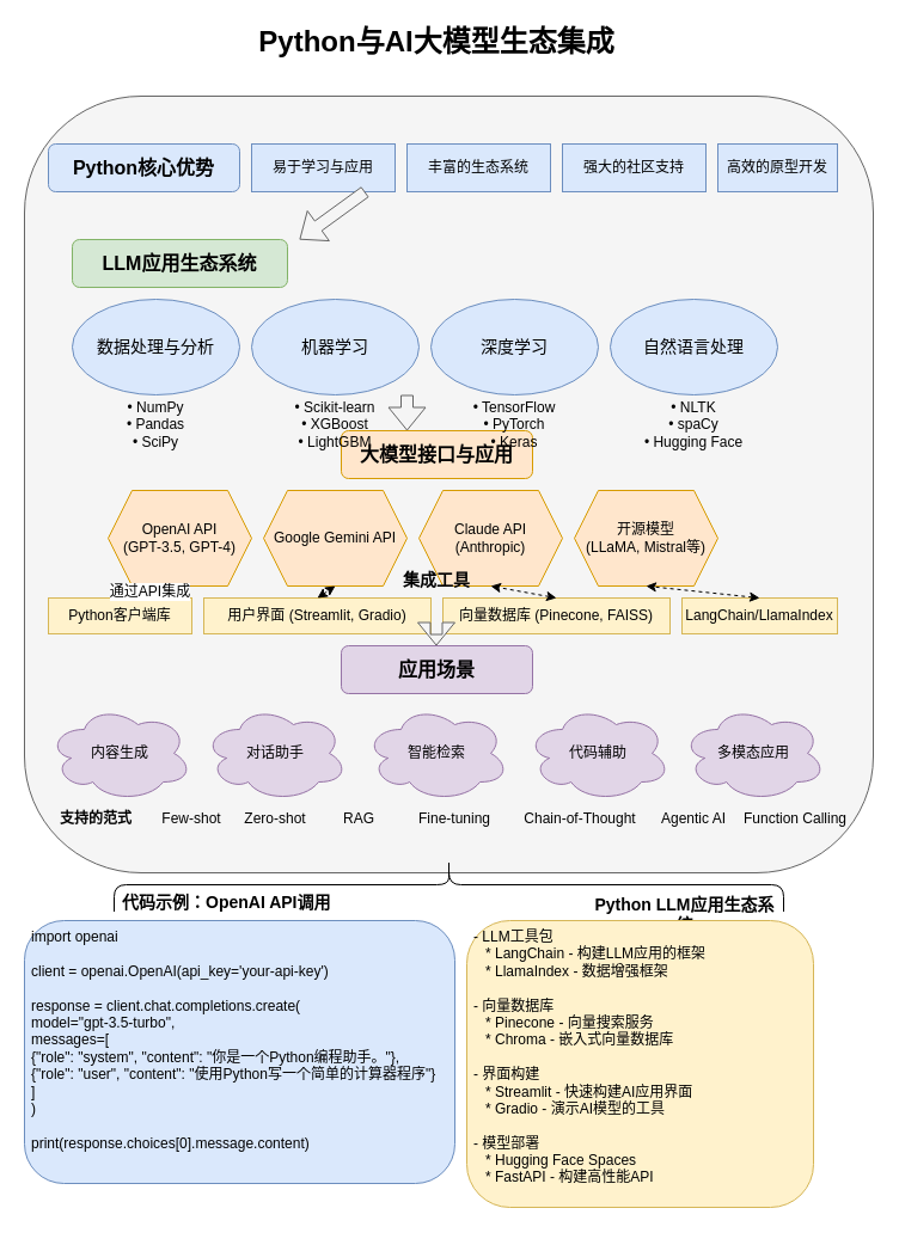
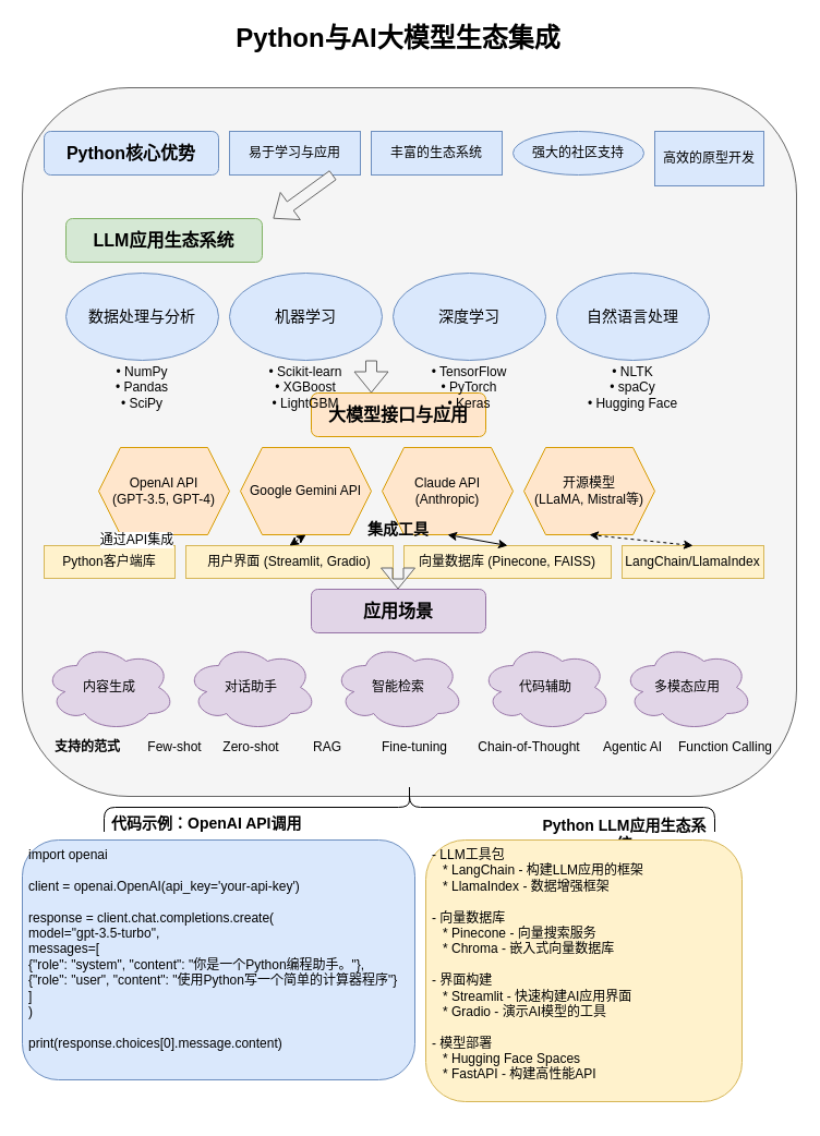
- <mxCell id="14" value="强大的社区支持" style="rounded=0;whiteSpace=wrap;html=1;fontSize=12;fillColor=#dae8fc;strokeColor=#6c8ebf;" parent="1" vertex="1"><mxGeometry x="470" y="120" width="120" height="40" as="geometry" /></mxCell>
+ <mxCell id="14" value="强大的社区支持" style="ellipse;whiteSpace=wrap;html=1;fontSize=12;fillColor=#dae8fc;strokeColor=#6c8ebf;" parent="1" vertex="1"><mxGeometry x="470" y="120" width="120" height="40" as="geometry" /></mxCell>
- <mxCell id="15" value="高效的原型开发" style="rounded=0;whiteSpace=wrap;html=1;fontSize=12;fillColor=#dae8fc;strokeColor=#6c8ebf;" parent="1" vertex="1"><mxGeometry x="600" y="120" width="100" height="40" as="geometry" /></mxCell>
+ <mxCell id="15" value="高效的原型开发" style="rounded=0;whiteSpace=wrap;html=1;fontSize=12;fillColor=#dae8fc;strokeColor=#6c8ebf;" parent="1" vertex="1"><mxGeometry x="600" y="120" width="100" height="50" as="geometry" /></mxCell>
- <mxCell id="38" value="" style="endArrow=classic;startArrow=classic;html=1;fontSize=12;exitX=0.5;exitY=0;exitDx=0;exitDy=0;entryX=0.5;entryY=1;entryDx=0;entryDy=0;dashed=1;" parent="1" source="28" target="24" edge="1"><mxGeometry width="50" height="50" relative="1" as="geometry"><mxPoint x="275" y="510" as="sourcePoint" /><mxPoint x="290" y="500" as="targetPoint" /></mxGeometry></mxCell>
+ <mxCell id="38" value="" style="endArrow=classic;startArrow=classic;html=1;fontSize=12;exitX=0.5;exitY=0;exitDx=0;exitDy=0;entryX=0.5;entryY=1;entryDx=0;entryDy=0;dashed=0;" parent="1" source="28" target="24" edge="1"><mxGeometry width="50" height="50" relative="1" as="geometry"><mxPoint x="275" y="510" as="sourcePoint" /><mxPoint x="290" y="500" as="targetPoint" /></mxGeometry></mxCell>
